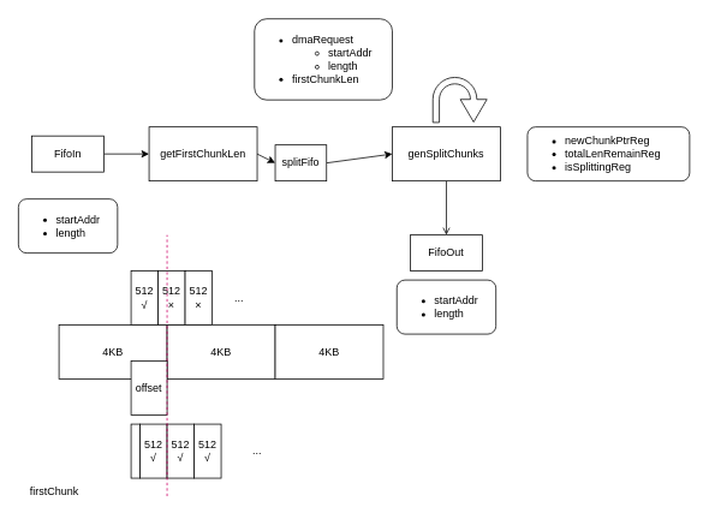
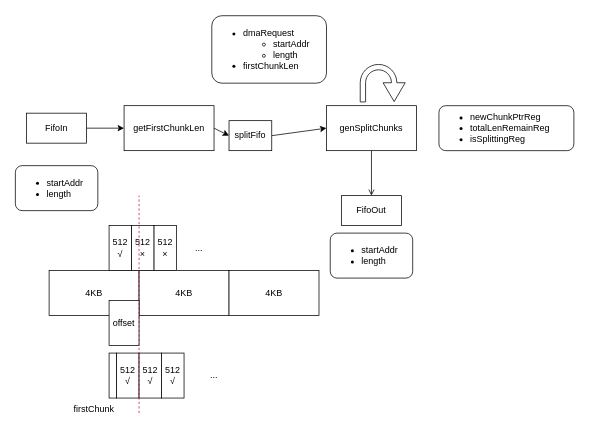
- <mxCell id="24" value="firstChunk" style="text;html=1;strokeColor=none;fillColor=none;align=center;verticalAlign=middle;whiteSpace=wrap;rounded=0;" parent="1" vertex="1"><mxGeometry x="30" y="530" width="60" height="30" as="geometry" /></mxCell>
+ <mxCell id="24" value="firstChunk" style="text;html=1;strokeColor=none;fillColor=none;align=center;verticalAlign=middle;whiteSpace=wrap;rounded=0;" parent="1" vertex="1"><mxGeometry x="95" y="530" width="60" height="30" as="geometry" /></mxCell>
